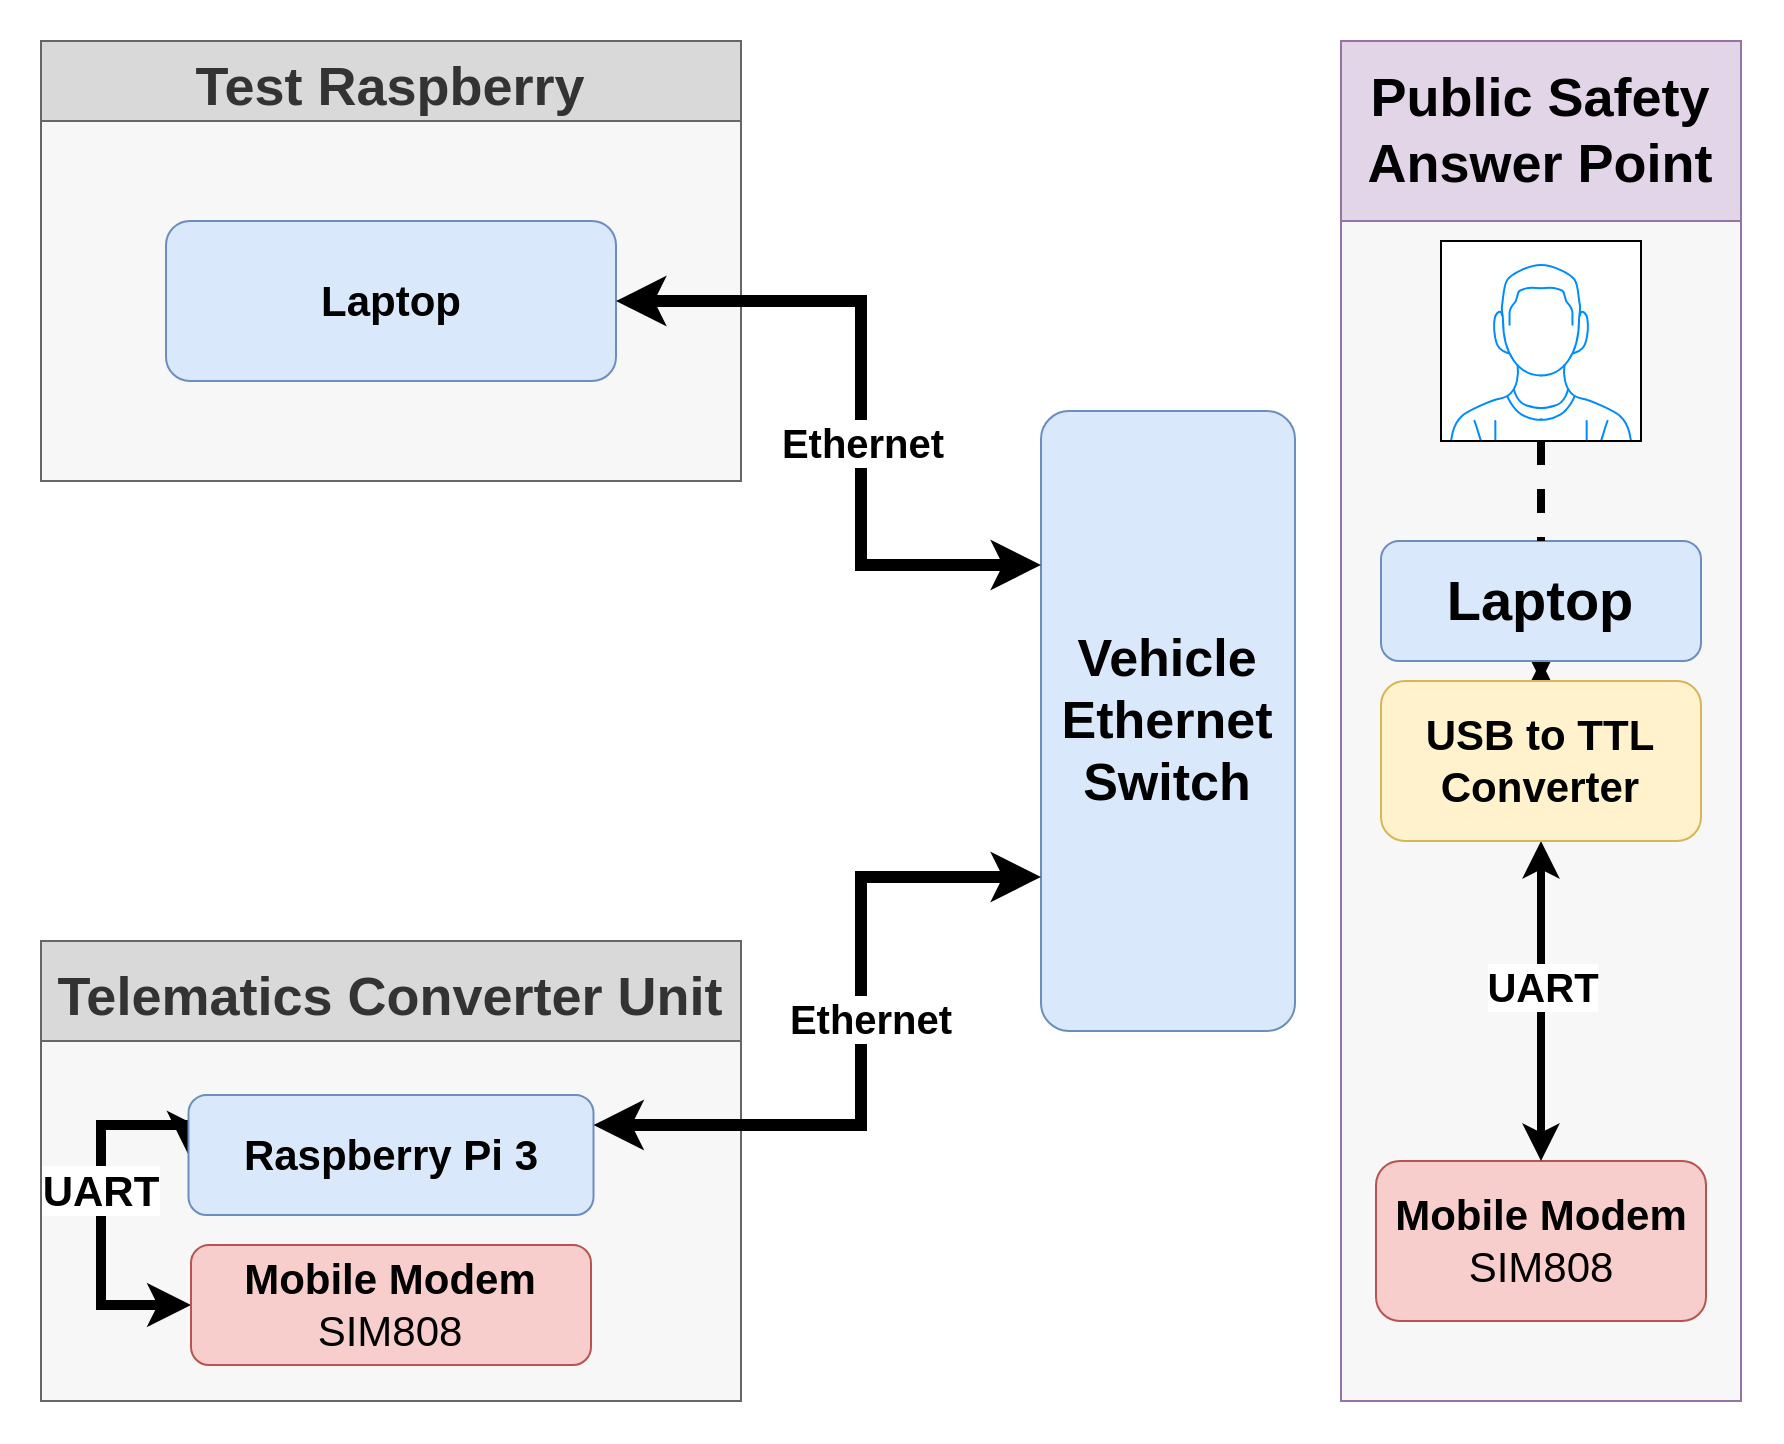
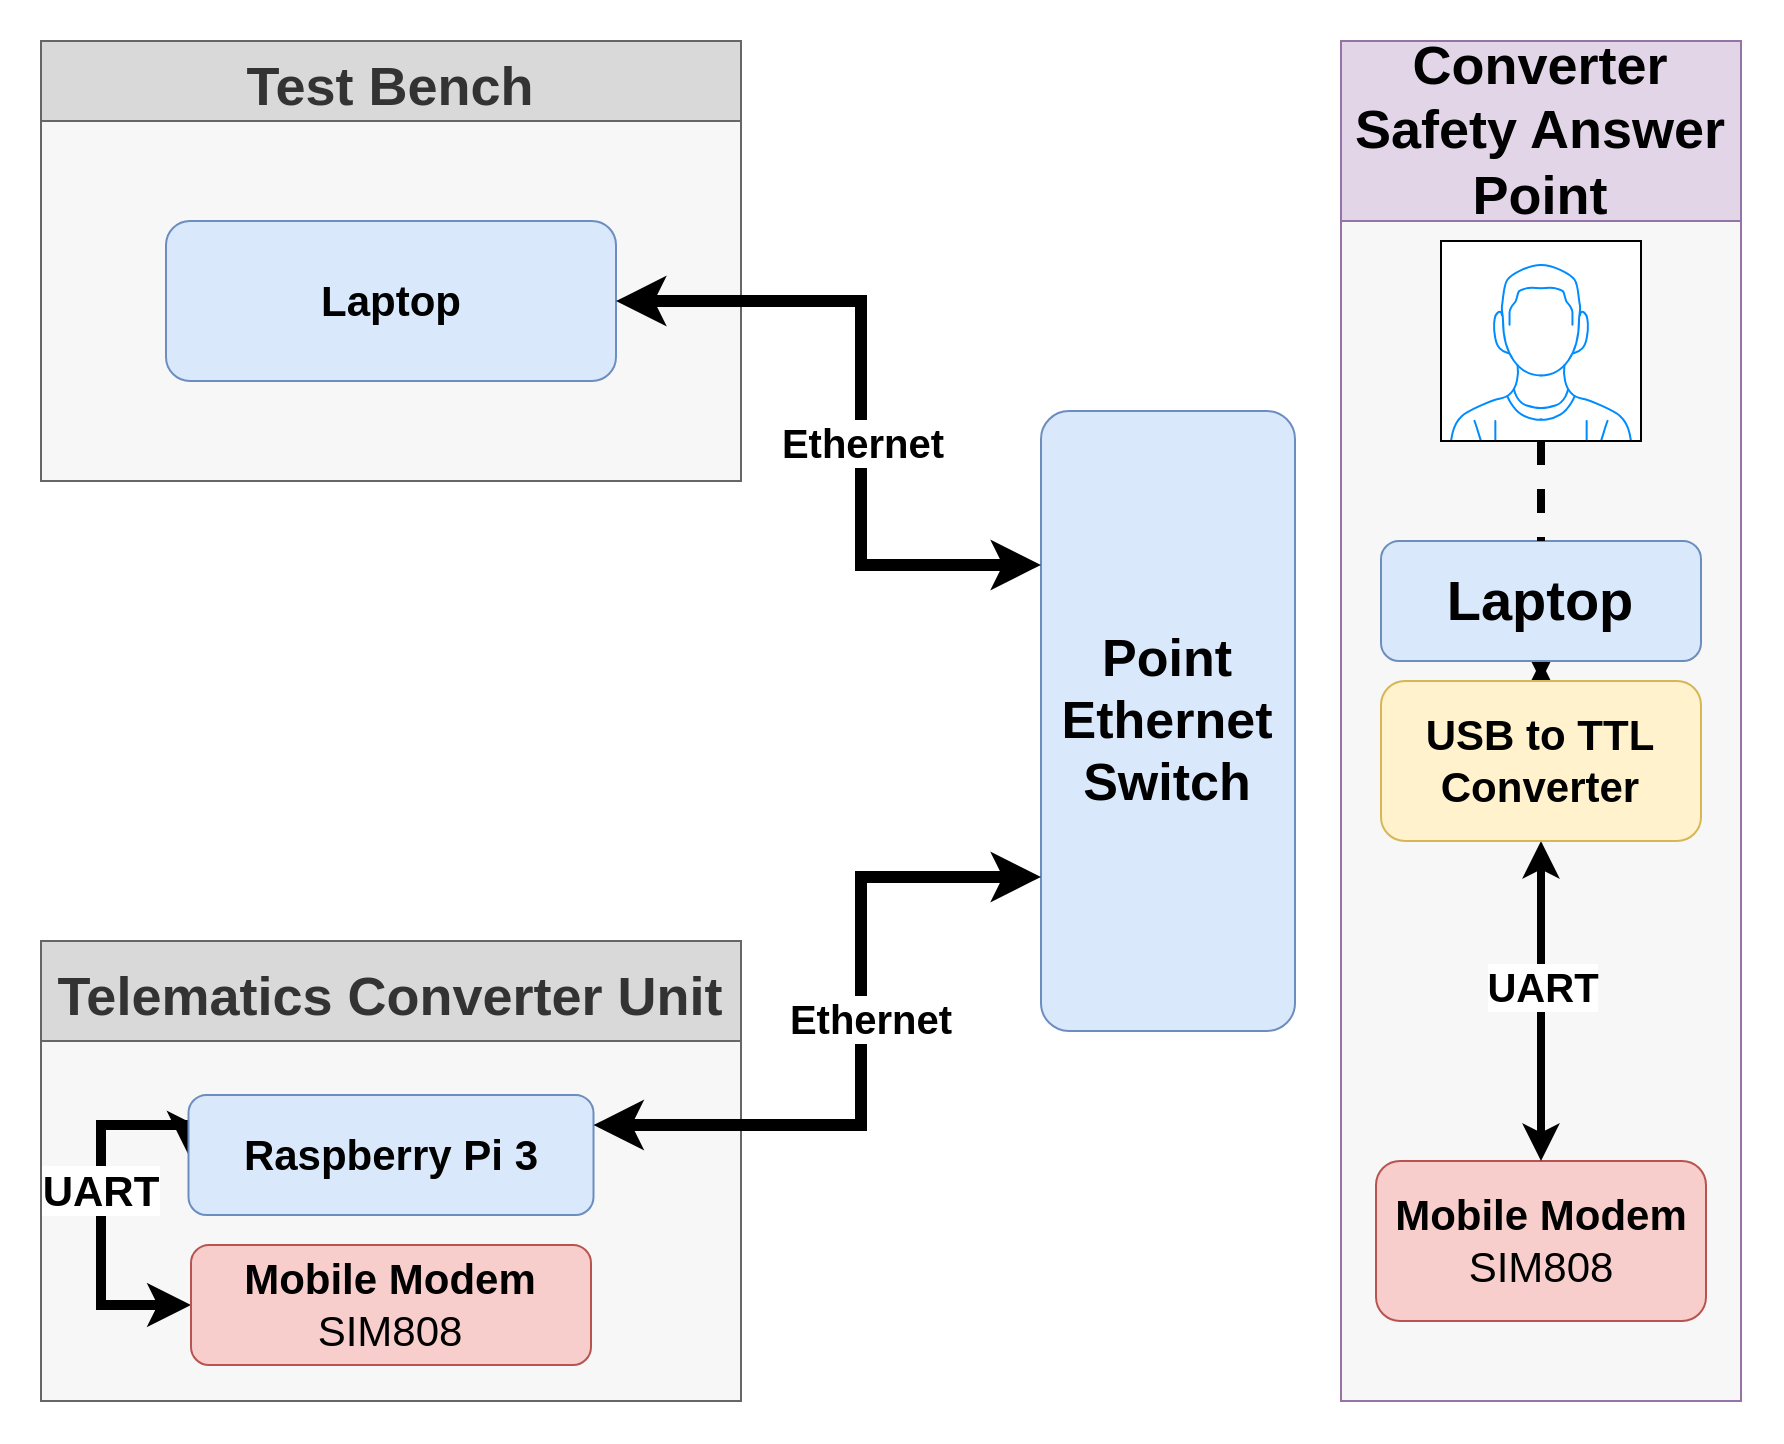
- <mxCell id="7" value="Test Raspberry" style="swimlane;strokeColor=#666666;fontColor=#333333;fontSize=27;startSize=40;swimlaneFillColor=#F7F7F7;fillColor=#D9D9D9;" parent="1" vertex="1"><mxGeometry x="20" y="20" width="350" height="220" as="geometry" /></mxCell>
+ <mxCell id="7" value="Test Bench" style="swimlane;strokeColor=#666666;fontColor=#333333;fontSize=27;startSize=40;swimlaneFillColor=#F7F7F7;fillColor=#D9D9D9;" parent="1" vertex="1"><mxGeometry x="20" y="20" width="350" height="220" as="geometry" /></mxCell>
- <mxCell id="9" value="Public Safety Answer Point" style="swimlane;fontSize=27;startSize=90;whiteSpace=wrap;strokeColor=#9673a6;swimlaneFillColor=#F7F7F7;fillColor=#e1d5e7;" parent="1" vertex="1"><mxGeometry x="670" y="20" width="200" height="680" as="geometry" /></mxCell>
+ <mxCell id="9" value="Converter Safety Answer Point" style="swimlane;fontSize=27;startSize=90;whiteSpace=wrap;strokeColor=#9673a6;swimlaneFillColor=#F7F7F7;fillColor=#e1d5e7;" parent="1" vertex="1"><mxGeometry x="670" y="20" width="200" height="680" as="geometry" /></mxCell>
- <mxCell id="19" value="&lt;font style=&quot;font-size: 26px&quot;&gt;Vehicle Ethernet Switch&lt;/font&gt;" style="rounded=1;whiteSpace=wrap;html=1;fontStyle=1;fontSize=21;fillColor=#dae8fc;strokeColor=#6c8ebf;arcSize=11;" vertex="1" parent="1"><mxGeometry x="520" y="205" width="127" height="310" as="geometry" /></mxCell>
+ <mxCell id="19" value="&lt;font style=&quot;font-size: 26px&quot;&gt;Point Ethernet Switch&lt;/font&gt;" style="rounded=1;whiteSpace=wrap;html=1;fontStyle=1;fontSize=21;fillColor=#dae8fc;strokeColor=#6c8ebf;arcSize=11;" vertex="1" parent="1"><mxGeometry x="520" y="205" width="127" height="310" as="geometry" /></mxCell>
